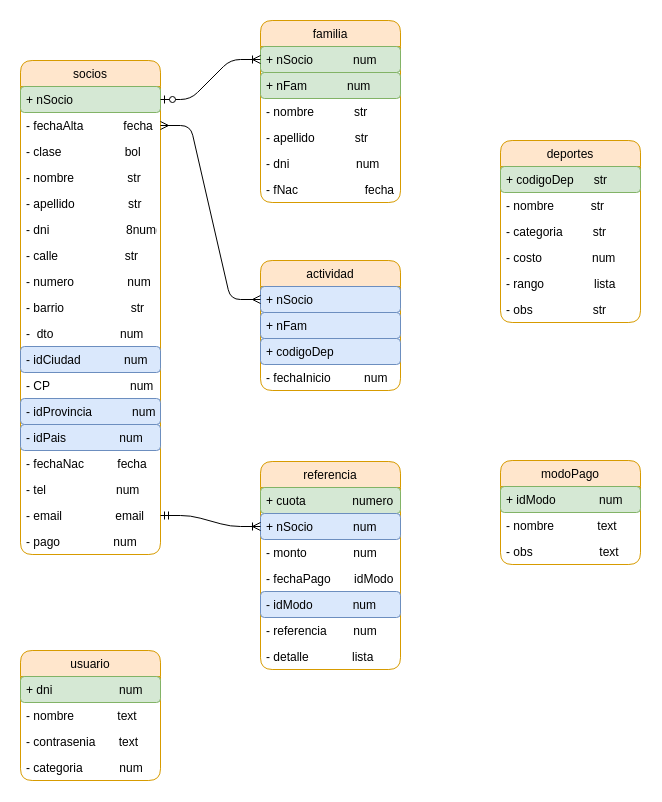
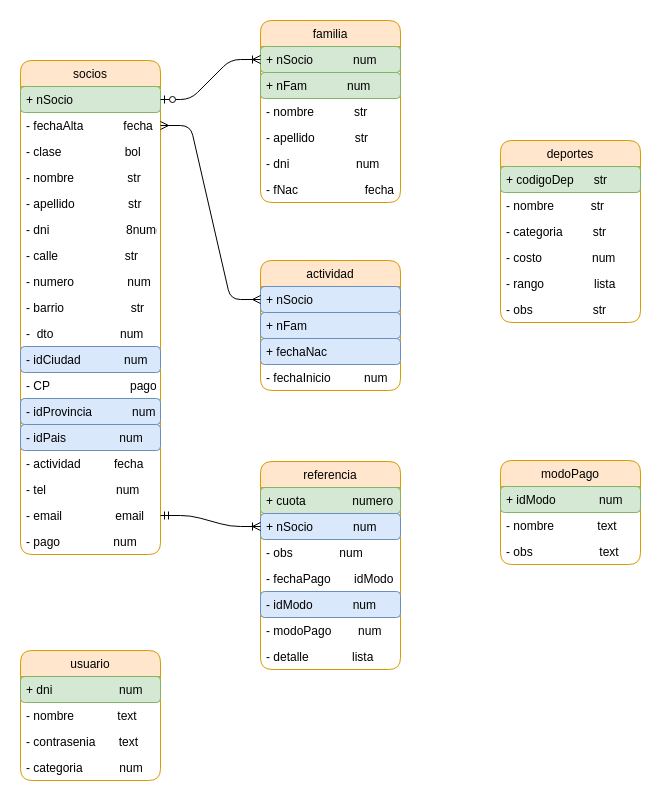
- <mxCell id="31" value="+ codigoDep" style="text;strokeColor=#6c8ebf;fillColor=#dae8fc;align=left;verticalAlign=top;spacingLeft=4;spacingRight=4;overflow=hidden;rotatable=0;points=[[0,0.5],[1,0.5]];portConstraint=eastwest;rounded=1;" parent="28" vertex="1"><mxGeometry y="78" width="140" height="26" as="geometry" /></mxCell>
+ <mxCell id="31" value="+ fechaNac" style="text;strokeColor=#6c8ebf;fillColor=#dae8fc;align=left;verticalAlign=top;spacingLeft=4;spacingRight=4;overflow=hidden;rotatable=0;points=[[0,0.5],[1,0.5]];portConstraint=eastwest;rounded=1;" parent="28" vertex="1"><mxGeometry y="78" width="140" height="26" as="geometry" /></mxCell>
- <mxCell id="14" value="- CP                        num" style="text;strokeColor=none;fillColor=none;align=left;verticalAlign=top;spacingLeft=4;spacingRight=4;overflow=hidden;rotatable=0;points=[[0,0.5],[1,0.5]];portConstraint=eastwest;rounded=1;" parent="2" vertex="1"><mxGeometry y="312" width="140" height="26" as="geometry" /></mxCell>
+ <mxCell id="14" value="- CP                        pago" style="text;strokeColor=none;fillColor=none;align=left;verticalAlign=top;spacingLeft=4;spacingRight=4;overflow=hidden;rotatable=0;points=[[0,0.5],[1,0.5]];portConstraint=eastwest;rounded=1;" parent="2" vertex="1"><mxGeometry y="312" width="140" height="26" as="geometry" /></mxCell>
- <mxCell id="17" value="- fechaNac          fecha" style="text;strokeColor=none;fillColor=none;align=left;verticalAlign=top;spacingLeft=4;spacingRight=4;overflow=hidden;rotatable=0;points=[[0,0.5],[1,0.5]];portConstraint=eastwest;rounded=1;" parent="2" vertex="1"><mxGeometry y="390" width="140" height="26" as="geometry" /></mxCell>
+ <mxCell id="17" value="- actividad          fecha" style="text;strokeColor=none;fillColor=none;align=left;verticalAlign=top;spacingLeft=4;spacingRight=4;overflow=hidden;rotatable=0;points=[[0,0.5],[1,0.5]];portConstraint=eastwest;rounded=1;" parent="2" vertex="1"><mxGeometry y="390" width="140" height="26" as="geometry" /></mxCell>
- <mxCell id="45" value="- monto              num" style="text;strokeColor=none;fillColor=none;align=left;verticalAlign=top;spacingLeft=4;spacingRight=4;overflow=hidden;rotatable=0;points=[[0,0.5],[1,0.5]];portConstraint=eastwest;rounded=1;" parent="42" vertex="1"><mxGeometry y="78" width="140" height="26" as="geometry" /></mxCell>
+ <mxCell id="45" value="- obs              num" style="text;strokeColor=none;fillColor=none;align=left;verticalAlign=top;spacingLeft=4;spacingRight=4;overflow=hidden;rotatable=0;points=[[0,0.5],[1,0.5]];portConstraint=eastwest;rounded=1;" parent="42" vertex="1"><mxGeometry y="78" width="140" height="26" as="geometry" /></mxCell>
- <mxCell id="48" value="- referencia        num" style="text;strokeColor=none;fillColor=none;align=left;verticalAlign=top;spacingLeft=4;spacingRight=4;overflow=hidden;rotatable=0;points=[[0,0.5],[1,0.5]];portConstraint=eastwest;rounded=1;" parent="42" vertex="1"><mxGeometry y="156" width="140" height="26" as="geometry" /></mxCell>
+ <mxCell id="48" value="- modoPago        num" style="text;strokeColor=none;fillColor=none;align=left;verticalAlign=top;spacingLeft=4;spacingRight=4;overflow=hidden;rotatable=0;points=[[0,0.5],[1,0.5]];portConstraint=eastwest;rounded=1;" parent="42" vertex="1"><mxGeometry y="156" width="140" height="26" as="geometry" /></mxCell>
